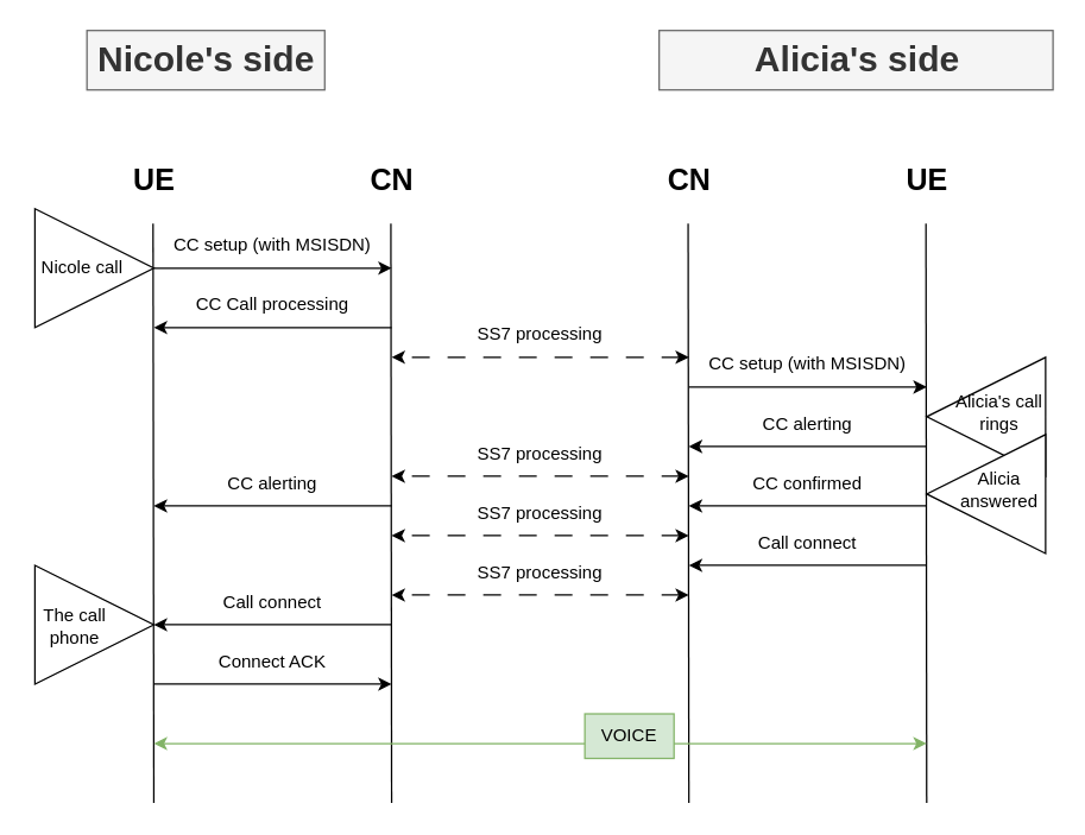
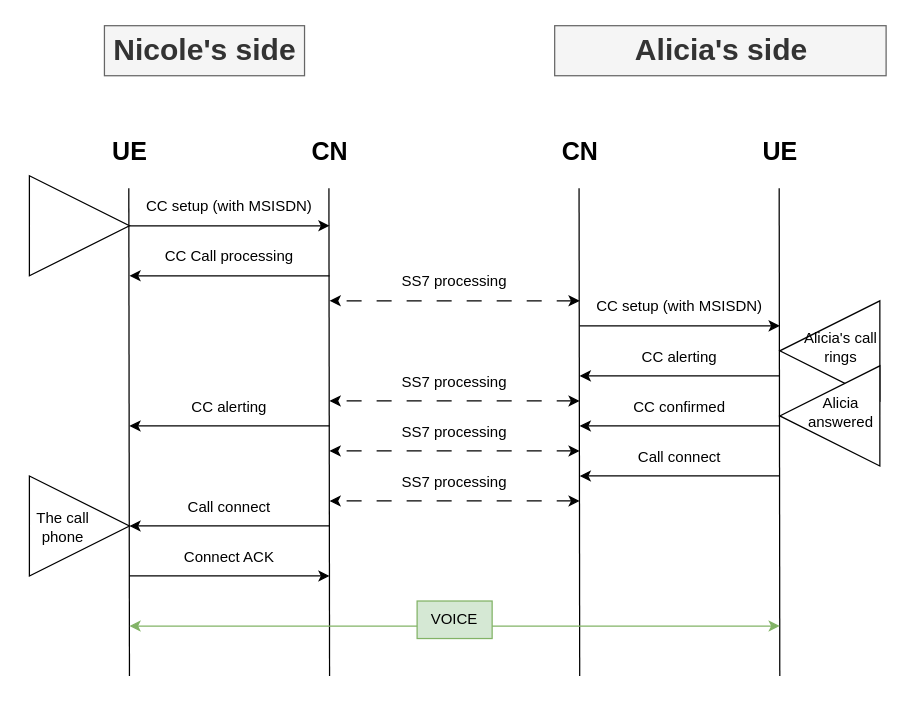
- <mxCell id="2" value="Nicole's side" style="text;html=1;fontSize=24;fontStyle=1;verticalAlign=middle;align=center;fillColor=#f5f5f5;fontColor=#333333;strokeColor=#666666;" vertex="1" parent="1"><mxGeometry x="58" y="20" width="160" height="40" as="geometry" /></mxCell>
+ <mxCell id="2" value="Nicole's side" style="text;html=1;fontSize=24;fontStyle=1;verticalAlign=middle;align=center;fillColor=#f5f5f5;fontColor=#333333;strokeColor=#666666;" vertex="1" parent="1"><mxGeometry x="83" y="20" width="160" height="40" as="geometry" /></mxCell>
- <mxCell id="41" value="Nicole call" style="text;html=1;strokeColor=none;fillColor=none;align=center;verticalAlign=middle;whiteSpace=wrap;rounded=0;" vertex="1" parent="1"><mxGeometry x="25" y="165" width="60" height="30" as="geometry" /></mxCell>
- <mxCell id="39" value="VOICE" style="text;html=1;strokeColor=#82b366;fillColor=#d5e8d4;align=center;verticalAlign=middle;whiteSpace=wrap;rounded=0;" vertex="1" parent="1"><mxGeometry x="393" y="480" width="60" height="30" as="geometry" /></mxCell>
+ <mxCell id="39" value="VOICE" style="text;html=1;strokeColor=#82b366;fillColor=#d5e8d4;align=center;verticalAlign=middle;whiteSpace=wrap;rounded=0;" vertex="1" parent="1"><mxGeometry x="333" y="480" width="60" height="30" as="geometry" /></mxCell>
